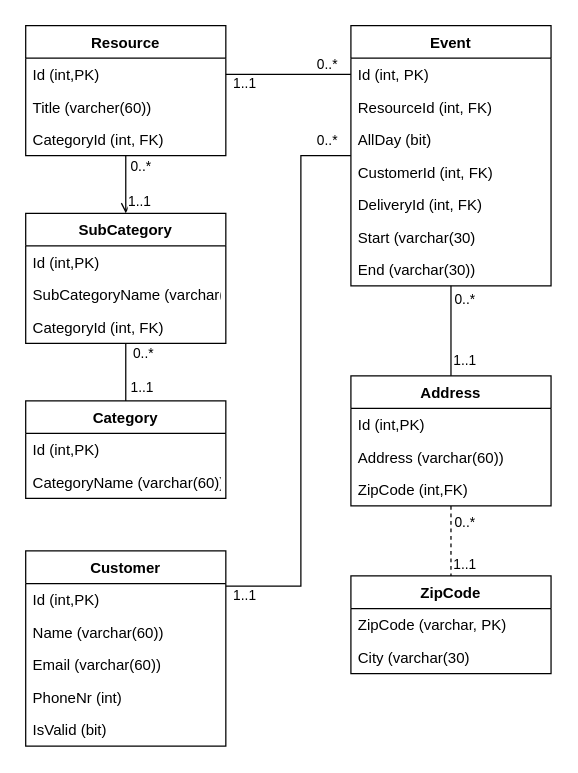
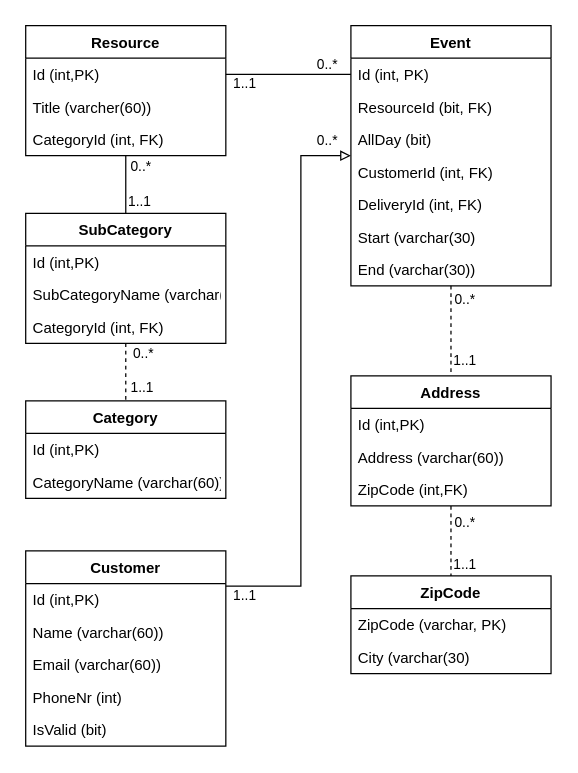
- <mxCell id="11" value="ResourceId (int, FK)" style="text;strokeColor=none;fillColor=none;align=left;verticalAlign=top;spacingLeft=4;spacingRight=4;overflow=hidden;rotatable=0;points=[[0,0.5],[1,0.5]];portConstraint=eastwest;" vertex="1" parent="9"><mxGeometry y="52" width="160" height="26" as="geometry" /></mxCell>
+ <mxCell id="11" value="ResourceId (bit, FK)" style="text;strokeColor=none;fillColor=none;align=left;verticalAlign=top;spacingLeft=4;spacingRight=4;overflow=hidden;rotatable=0;points=[[0,0.5],[1,0.5]];portConstraint=eastwest;" vertex="1" parent="9"><mxGeometry y="52" width="160" height="26" as="geometry" /></mxCell>
- <mxCell id="36" value="" style="edgeStyle=orthogonalEdgeStyle;rounded=0;orthogonalLoop=1;jettySize=auto;html=1;endArrow=none;endFill=0;" edge="1" parent="1" source="17" target="9"><mxGeometry relative="1" as="geometry"><mxPoint x="360" y="238" as="sourcePoint" /><mxPoint x="360" y="310" as="targetPoint" /><Array as="points"><mxPoint x="240" y="468" /><mxPoint x="240" y="124" /></Array></mxGeometry></mxCell>
+ <mxCell id="36" value="" style="edgeStyle=orthogonalEdgeStyle;rounded=0;orthogonalLoop=1;jettySize=auto;html=1;endArrow=block;endFill=0;" edge="1" parent="1" source="17" target="9"><mxGeometry relative="1" as="geometry"><mxPoint x="360" y="238" as="sourcePoint" /><mxPoint x="360" y="310" as="targetPoint" /><Array as="points"><mxPoint x="240" y="468" /><mxPoint x="240" y="124" /></Array></mxGeometry></mxCell>
- <mxCell id="2" value="" style="edgeStyle=orthogonalEdgeStyle;rounded=0;orthogonalLoop=1;jettySize=auto;html=1;endArrow=open;endFill=0;" edge="1" parent="1" source="5" target="45"><mxGeometry relative="1" as="geometry" /></mxCell>
+ <mxCell id="2" value="" style="edgeStyle=orthogonalEdgeStyle;rounded=0;orthogonalLoop=1;jettySize=auto;html=1;endArrow=none;endFill=0;" edge="1" parent="1" source="5" target="45"><mxGeometry relative="1" as="geometry" /></mxCell>
- <mxCell id="33" value="" style="edgeStyle=orthogonalEdgeStyle;rounded=0;orthogonalLoop=1;jettySize=auto;html=1;endArrow=none;endFill=0;" edge="1" parent="1" source="9" target="26"><mxGeometry relative="1" as="geometry"><mxPoint x="360" y="414" as="sourcePoint" /><mxPoint x="360" y="470" as="targetPoint" /></mxGeometry></mxCell>
+ <mxCell id="33" value="" style="edgeStyle=orthogonalEdgeStyle;rounded=0;orthogonalLoop=1;jettySize=auto;html=1;endArrow=none;endFill=0;dashed=1;" edge="1" parent="1" source="9" target="26"><mxGeometry relative="1" as="geometry"><mxPoint x="360" y="414" as="sourcePoint" /><mxPoint x="360" y="470" as="targetPoint" /></mxGeometry></mxCell>
- <mxCell id="42" value="" style="edgeStyle=orthogonalEdgeStyle;rounded=0;orthogonalLoop=1;jettySize=auto;html=1;endArrow=none;endFill=0;" edge="1" parent="1" source="45" target="49"><mxGeometry relative="1" as="geometry" /></mxCell>
+ <mxCell id="42" value="" style="edgeStyle=orthogonalEdgeStyle;rounded=0;orthogonalLoop=1;jettySize=auto;html=1;endArrow=none;endFill=0;dashed=1;" edge="1" parent="1" source="45" target="49"><mxGeometry relative="1" as="geometry" /></mxCell>
